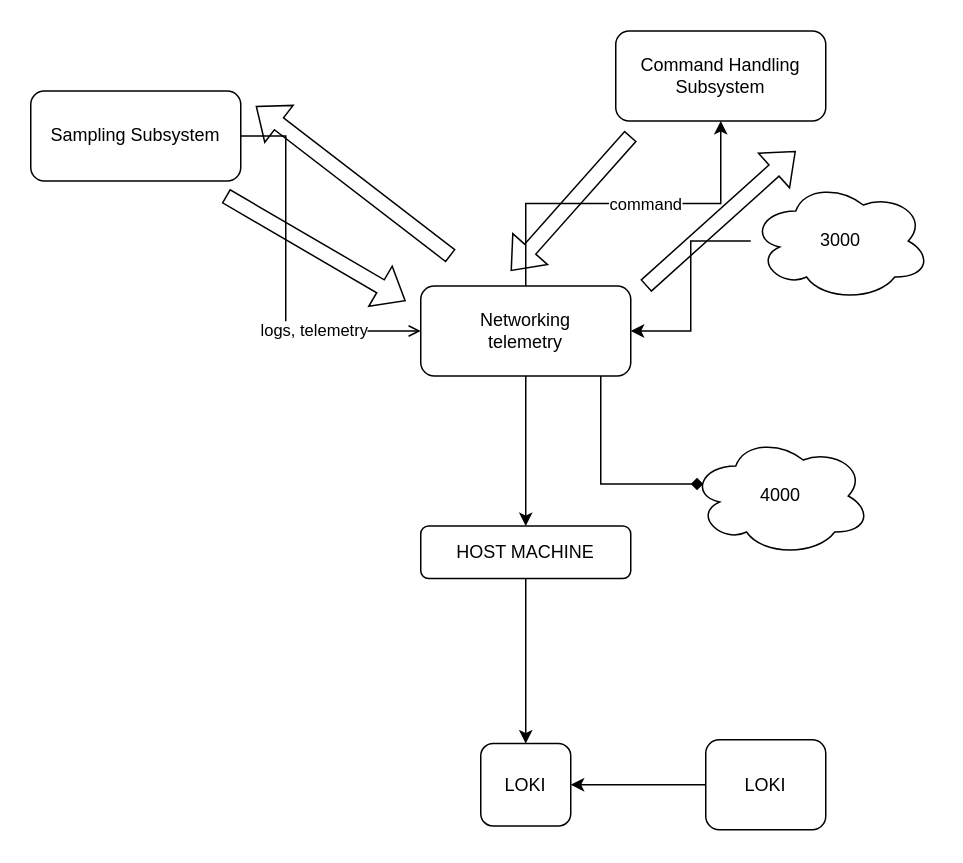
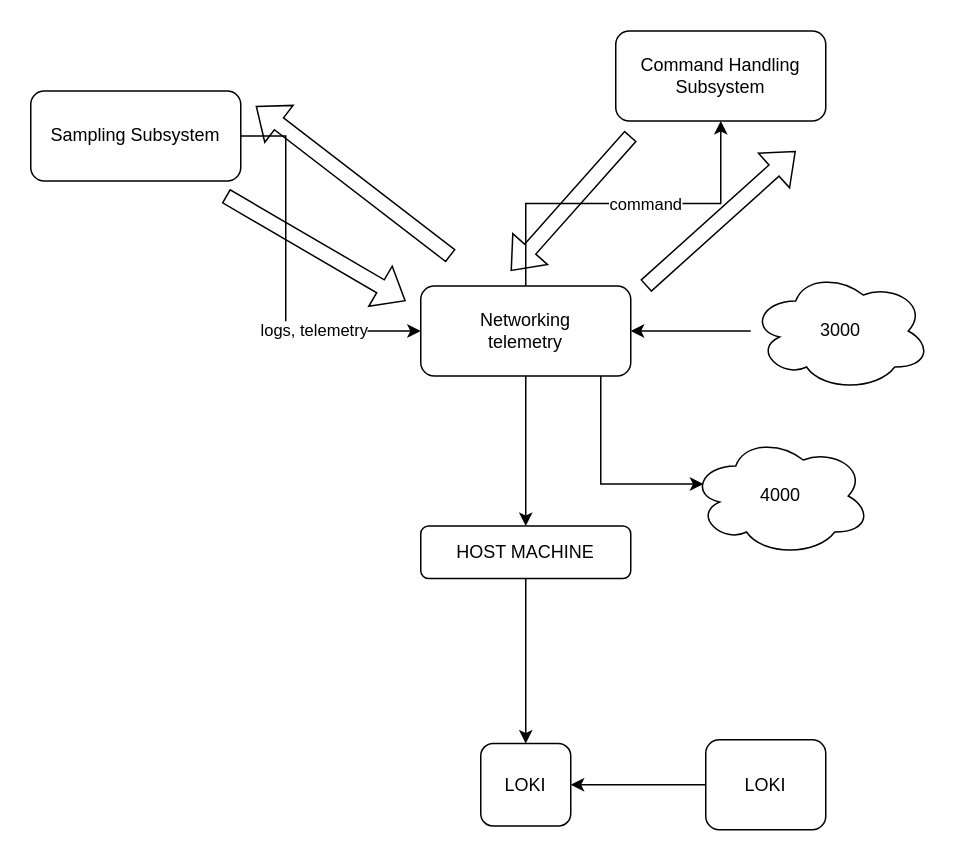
- <mxCell id="13" value="3000" style="ellipse;shape=cloud;whiteSpace=wrap;html=1;" vertex="1" parent="1"><mxGeometry x="500" y="120" width="120" height="80" as="geometry" /></mxCell>
+ <mxCell id="13" value="3000" style="ellipse;shape=cloud;whiteSpace=wrap;html=1;" vertex="1" parent="1"><mxGeometry x="500" y="180" width="120" height="80" as="geometry" /></mxCell>
- <mxCell id="2" style="edgeStyle=orthogonalEdgeStyle;rounded=0;orthogonalLoop=1;jettySize=auto;html=1;entryX=0;entryY=0.5;entryDx=0;entryDy=0;endArrow=open;" edge="1" parent="1" source="4" target="9"><mxGeometry relative="1" as="geometry"><Array as="points"><mxPoint x="190" y="220" /></Array></mxGeometry></mxCell>
+ <mxCell id="2" style="edgeStyle=orthogonalEdgeStyle;rounded=0;orthogonalLoop=1;jettySize=auto;html=1;entryX=0;entryY=0.5;entryDx=0;entryDy=0;" edge="1" parent="1" source="4" target="9"><mxGeometry relative="1" as="geometry"><Array as="points"><mxPoint x="190" y="220" /></Array></mxGeometry></mxCell>
- <mxCell id="8" style="edgeStyle=orthogonalEdgeStyle;rounded=0;orthogonalLoop=1;jettySize=auto;html=1;entryX=0.07;entryY=0.4;entryDx=0;entryDy=0;entryPerimeter=0;endArrow=diamond;" edge="1" parent="1" source="9" target="22"><mxGeometry relative="1" as="geometry"><Array as="points"><mxPoint x="400" y="322" /></Array></mxGeometry></mxCell>
+ <mxCell id="8" style="edgeStyle=orthogonalEdgeStyle;rounded=0;orthogonalLoop=1;jettySize=auto;html=1;entryX=0.07;entryY=0.4;entryDx=0;entryDy=0;entryPerimeter=0;" edge="1" parent="1" source="9" target="22"><mxGeometry relative="1" as="geometry"><Array as="points"><mxPoint x="400" y="322" /></Array></mxGeometry></mxCell>
